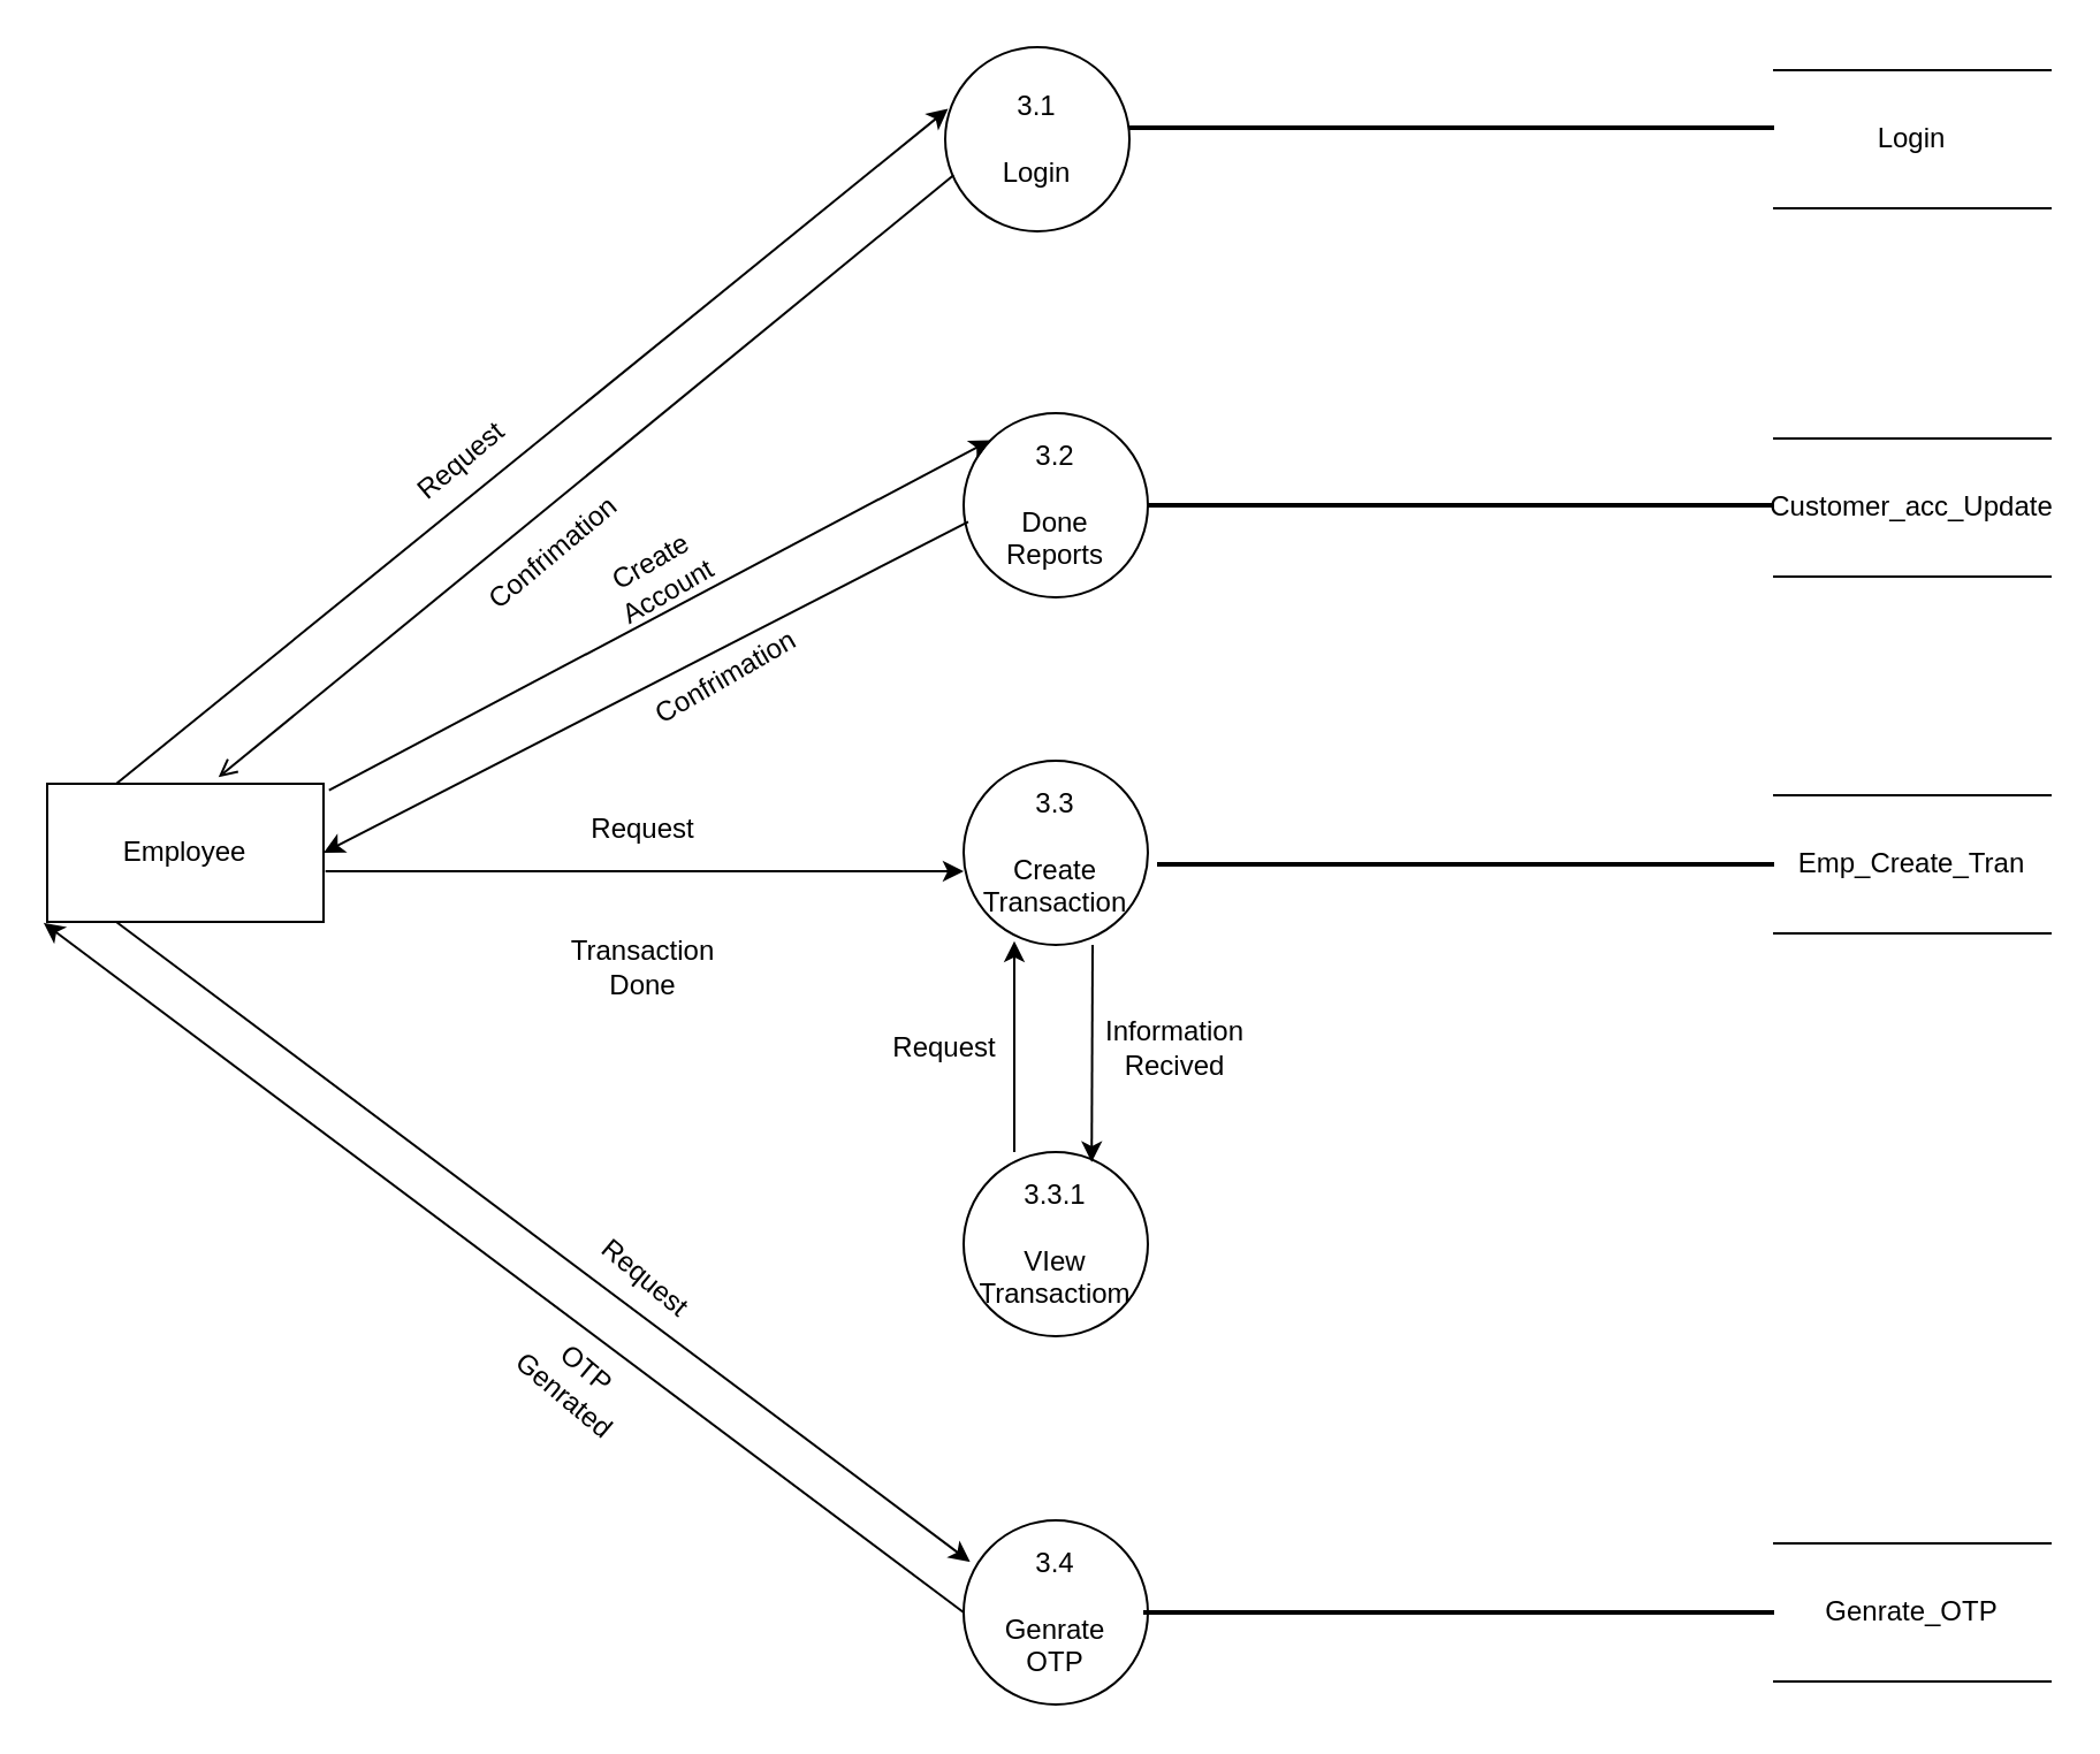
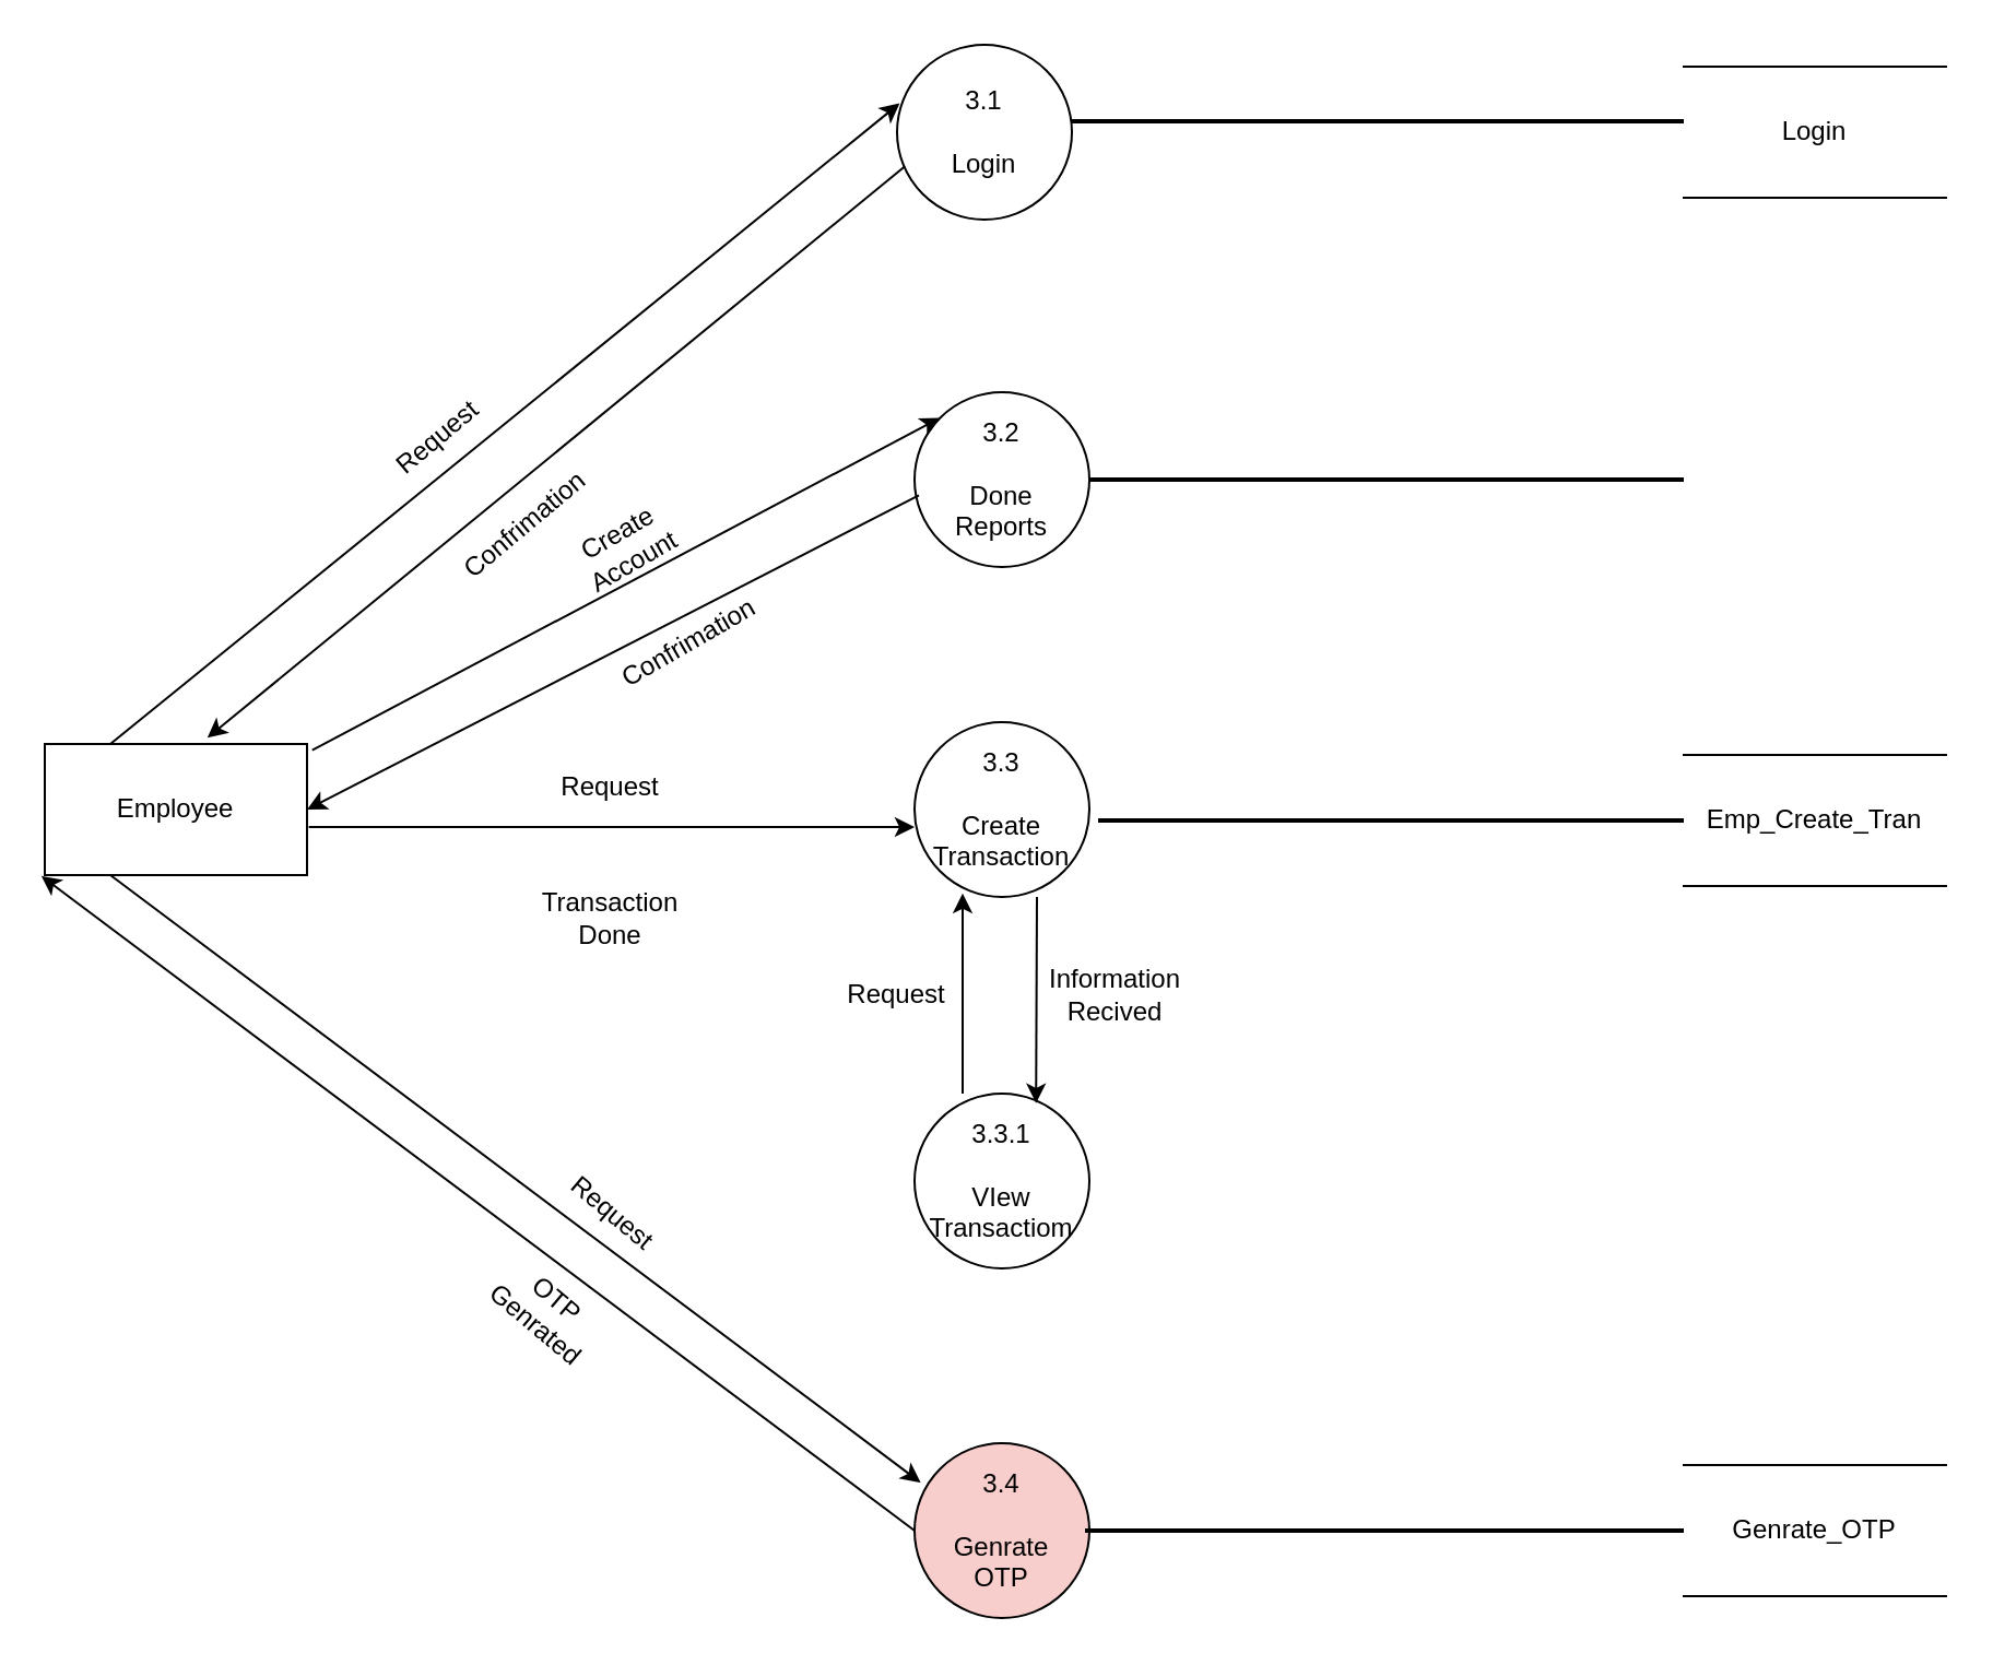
- <mxCell id="34" value="Customer_acc_Update" style="shape=partialRectangle;whiteSpace=wrap;html=1;left=0;right=0;fillColor=none;" vertex="1" parent="1"><mxGeometry x="770" y="190" width="120" height="60" as="geometry" /></mxCell>
- <mxCell id="8" value="" style="endArrow=open;html=1;entryX=0.62;entryY=-0.047;entryDx=0;entryDy=0;exitX=0.045;exitY=0.695;exitDx=0;exitDy=0;exitPerimeter=0;entryPerimeter=0;" parent="1" source="3" target="2" edge="1"><mxGeometry width="50" height="50" relative="1" as="geometry"><mxPoint x="770" y="280" as="sourcePoint" /><mxPoint x="150" y="290" as="targetPoint" /><Array as="points" /></mxGeometry></mxCell>
+ <mxCell id="8" value="" style="endArrow=classic;html=1;entryX=0.62;entryY=-0.047;entryDx=0;entryDy=0;exitX=0.045;exitY=0.695;exitDx=0;exitDy=0;exitPerimeter=0;entryPerimeter=0;" parent="1" source="3" target="2" edge="1"><mxGeometry width="50" height="50" relative="1" as="geometry"><mxPoint x="770" y="280" as="sourcePoint" /><mxPoint x="150" y="290" as="targetPoint" /><Array as="points" /></mxGeometry></mxCell>
- <mxCell id="19" value="3.4&lt;br&gt;&lt;br&gt;Genrate&lt;br&gt;OTP&lt;br&gt;" style="ellipse;whiteSpace=wrap;html=1;aspect=fixed;" parent="1" vertex="1"><mxGeometry x="418" y="660" width="80" height="80" as="geometry" /></mxCell>
+ <mxCell id="19" value="3.4&lt;br&gt;&lt;br&gt;Genrate&lt;br&gt;OTP&lt;br&gt;" style="ellipse;whiteSpace=wrap;html=1;aspect=fixed;fillColor=#f8cecc;" parent="1" vertex="1"><mxGeometry x="418" y="660" width="80" height="80" as="geometry" /></mxCell>
